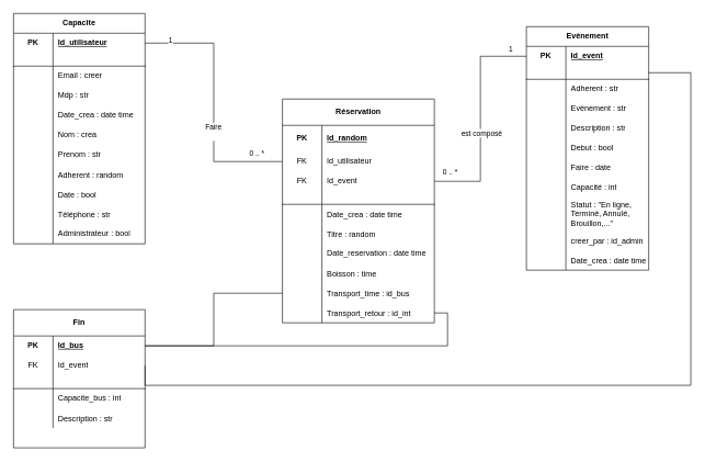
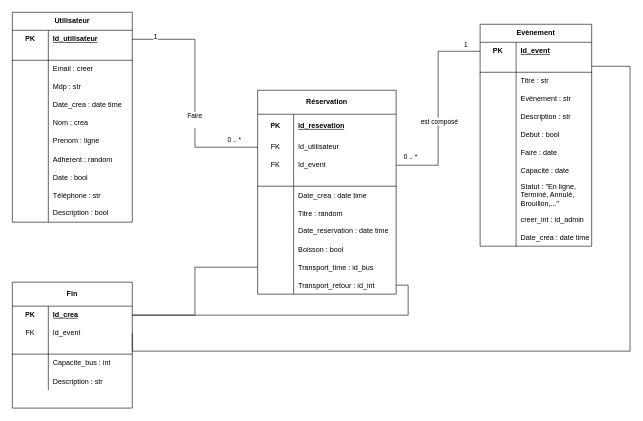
- <mxCell id="2" value="Capacite" style="shape=table;startSize=30;container=1;collapsible=1;childLayout=tableLayout;fixedRows=1;rowLines=0;fontStyle=1;align=center;resizeLast=1;html=1;whiteSpace=wrap;" parent="1" vertex="1"><mxGeometry x="20" y="20" width="200" height="350" as="geometry" /></mxCell>
+ <mxCell id="2" value="Utilisateur" style="shape=table;startSize=30;container=1;collapsible=1;childLayout=tableLayout;fixedRows=1;rowLines=0;fontStyle=1;align=center;resizeLast=1;html=1;whiteSpace=wrap;" parent="1" vertex="1"><mxGeometry x="20" y="20" width="200" height="350" as="geometry" /></mxCell>
- <mxCell id="45" value="Adherent : str" style="shape=partialRectangle;connectable=0;fillColor=none;top=0;left=0;bottom=0;right=0;align=left;spacingLeft=6;overflow=hidden;html=1;whiteSpace=wrap;" parent="43" vertex="1"><mxGeometry x="60" width="126" height="30" as="geometry"><mxRectangle width="126" height="30" as="alternateBounds" /></mxGeometry></mxCell>
+ <mxCell id="45" value="Titre : str" style="shape=partialRectangle;connectable=0;fillColor=none;top=0;left=0;bottom=0;right=0;align=left;spacingLeft=6;overflow=hidden;html=1;whiteSpace=wrap;" parent="43" vertex="1"><mxGeometry x="60" width="126" height="30" as="geometry"><mxRectangle width="126" height="30" as="alternateBounds" /></mxGeometry></mxCell>
- <mxCell id="73" value="Id_random" style="shape=partialRectangle;connectable=0;fillColor=none;top=0;left=0;bottom=0;right=0;align=left;spacingLeft=6;fontStyle=5;overflow=hidden;html=1;whiteSpace=wrap;" parent="71" vertex="1"><mxGeometry x="60" width="171" height="40" as="geometry"><mxRectangle width="171" height="40" as="alternateBounds" /></mxGeometry></mxCell>
+ <mxCell id="73" value="Id_resevation" style="shape=partialRectangle;connectable=0;fillColor=none;top=0;left=0;bottom=0;right=0;align=left;spacingLeft=6;fontStyle=5;overflow=hidden;html=1;whiteSpace=wrap;" parent="71" vertex="1"><mxGeometry x="60" width="171" height="40" as="geometry"><mxRectangle width="171" height="40" as="alternateBounds" /></mxGeometry></mxCell>
- <mxCell id="23" value="Prenom : str" style="shape=partialRectangle;connectable=0;fillColor=none;top=0;left=0;bottom=0;right=0;align=left;spacingLeft=6;overflow=hidden;html=1;whiteSpace=wrap;" parent="21" vertex="1"><mxGeometry x="60" width="140" height="30" as="geometry"><mxRectangle width="140" height="30" as="alternateBounds" /></mxGeometry></mxCell>
+ <mxCell id="23" value="Prenom : ligne" style="shape=partialRectangle;connectable=0;fillColor=none;top=0;left=0;bottom=0;right=0;align=left;spacingLeft=6;overflow=hidden;html=1;whiteSpace=wrap;" parent="21" vertex="1"><mxGeometry x="60" width="140" height="30" as="geometry"><mxRectangle width="140" height="30" as="alternateBounds" /></mxGeometry></mxCell>
- <mxCell id="60" value="Capacité : int" style="shape=partialRectangle;connectable=0;fillColor=none;top=0;left=0;bottom=0;right=0;align=left;spacingLeft=6;overflow=hidden;html=1;whiteSpace=wrap;" parent="58" vertex="1"><mxGeometry x="60" width="126" height="30" as="geometry"><mxRectangle width="126" height="30" as="alternateBounds" /></mxGeometry></mxCell>
+ <mxCell id="60" value="Capacité : date" style="shape=partialRectangle;connectable=0;fillColor=none;top=0;left=0;bottom=0;right=0;align=left;spacingLeft=6;overflow=hidden;html=1;whiteSpace=wrap;" parent="58" vertex="1"><mxGeometry x="60" width="126" height="30" as="geometry"><mxRectangle width="126" height="30" as="alternateBounds" /></mxGeometry></mxCell>
- <mxCell id="35" value="Administrateur : bool" style="shape=partialRectangle;connectable=0;fillColor=none;top=0;left=0;bottom=0;right=0;align=left;spacingLeft=6;overflow=hidden;html=1;whiteSpace=wrap;" parent="33" vertex="1"><mxGeometry x="60" width="140" height="30" as="geometry"><mxRectangle width="140" height="30" as="alternateBounds" /></mxGeometry></mxCell>
+ <mxCell id="35" value="Description : bool" style="shape=partialRectangle;connectable=0;fillColor=none;top=0;left=0;bottom=0;right=0;align=left;spacingLeft=6;overflow=hidden;html=1;whiteSpace=wrap;" parent="33" vertex="1"><mxGeometry x="60" width="140" height="30" as="geometry"><mxRectangle width="140" height="30" as="alternateBounds" /></mxGeometry></mxCell>
- <mxCell id="66" value="creer_par : id_admin" style="shape=partialRectangle;connectable=0;fillColor=none;top=0;left=0;bottom=0;right=0;align=left;spacingLeft=6;overflow=hidden;" parent="64" vertex="1"><mxGeometry x="60" width="126" height="30" as="geometry"><mxRectangle width="126" height="30" as="alternateBounds" /></mxGeometry></mxCell>
+ <mxCell id="66" value="creer_int : id_admin" style="shape=partialRectangle;connectable=0;fillColor=none;top=0;left=0;bottom=0;right=0;align=left;spacingLeft=6;overflow=hidden;" parent="64" vertex="1"><mxGeometry x="60" width="126" height="30" as="geometry"><mxRectangle width="126" height="30" as="alternateBounds" /></mxGeometry></mxCell>
- <mxCell id="94" value="Boisson : time" style="shape=partialRectangle;connectable=0;fillColor=none;top=0;left=0;bottom=0;right=0;align=left;spacingLeft=6;overflow=hidden;" parent="92" vertex="1"><mxGeometry x="60" width="171" height="30" as="geometry"><mxRectangle width="171" height="30" as="alternateBounds" /></mxGeometry></mxCell>
+ <mxCell id="94" value="Boisson : bool" style="shape=partialRectangle;connectable=0;fillColor=none;top=0;left=0;bottom=0;right=0;align=left;spacingLeft=6;overflow=hidden;" parent="92" vertex="1"><mxGeometry x="60" width="171" height="30" as="geometry"><mxRectangle width="171" height="30" as="alternateBounds" /></mxGeometry></mxCell>
- <mxCell id="106" value="Id_bus" style="shape=partialRectangle;connectable=0;fillColor=none;top=0;left=0;bottom=0;right=0;align=left;spacingLeft=6;fontStyle=5;overflow=hidden;html=1;whiteSpace=wrap;" parent="104" vertex="1"><mxGeometry x="60" width="140" height="30" as="geometry"><mxRectangle width="140" height="30" as="alternateBounds" /></mxGeometry></mxCell>
+ <mxCell id="106" value="Id_crea" style="shape=partialRectangle;connectable=0;fillColor=none;top=0;left=0;bottom=0;right=0;align=left;spacingLeft=6;fontStyle=5;overflow=hidden;html=1;whiteSpace=wrap;" parent="104" vertex="1"><mxGeometry x="60" width="140" height="30" as="geometry"><mxRectangle width="140" height="30" as="alternateBounds" /></mxGeometry></mxCell>
